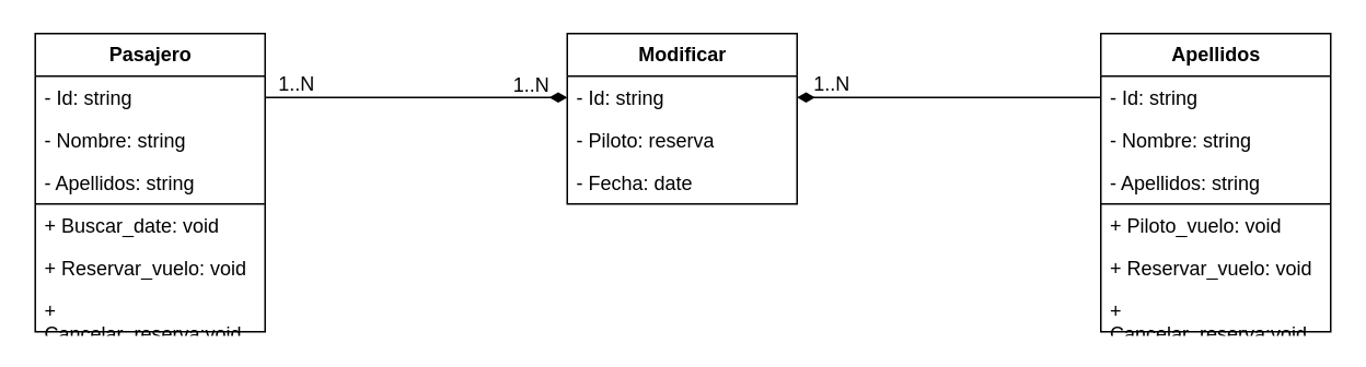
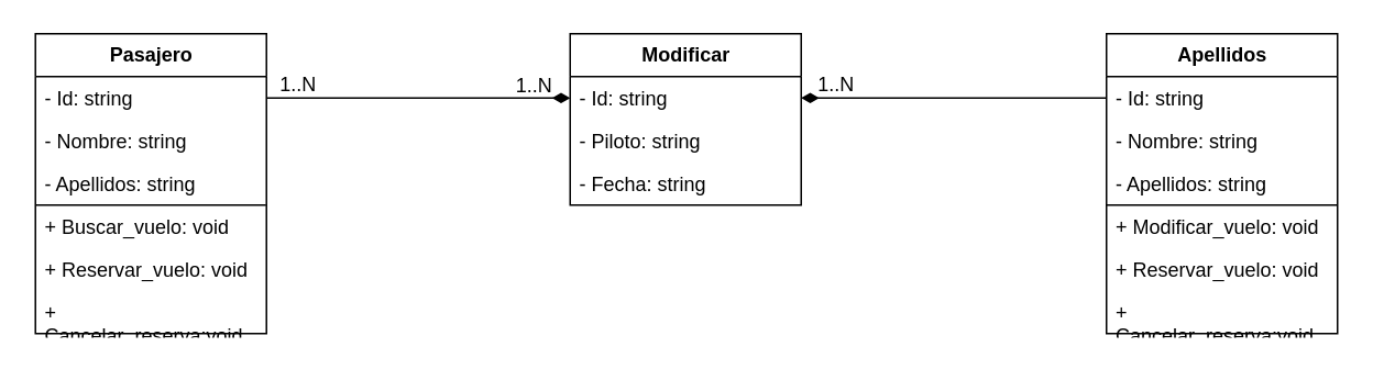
- <mxCell id="20" value="- Piloto: reserva" style="text;strokeColor=none;fillColor=none;align=left;verticalAlign=top;spacingLeft=4;spacingRight=4;overflow=hidden;rotatable=0;points=[[0,0.5],[1,0.5]];portConstraint=eastwest;whiteSpace=wrap;html=1;" vertex="1" parent="18"><mxGeometry y="52" width="140" height="26" as="geometry" /></mxCell>
+ <mxCell id="20" value="- Piloto: string" style="text;strokeColor=none;fillColor=none;align=left;verticalAlign=top;spacingLeft=4;spacingRight=4;overflow=hidden;rotatable=0;points=[[0,0.5],[1,0.5]];portConstraint=eastwest;whiteSpace=wrap;html=1;" vertex="1" parent="18"><mxGeometry y="52" width="140" height="26" as="geometry" /></mxCell>
- <mxCell id="21" value="- Fecha: date" style="text;strokeColor=none;fillColor=none;align=left;verticalAlign=top;spacingLeft=4;spacingRight=4;overflow=hidden;rotatable=0;points=[[0,0.5],[1,0.5]];portConstraint=eastwest;whiteSpace=wrap;html=1;" vertex="1" parent="18"><mxGeometry y="78" width="140" height="26" as="geometry" /></mxCell>
+ <mxCell id="21" value="- Fecha: string" style="text;strokeColor=none;fillColor=none;align=left;verticalAlign=top;spacingLeft=4;spacingRight=4;overflow=hidden;rotatable=0;points=[[0,0.5],[1,0.5]];portConstraint=eastwest;whiteSpace=wrap;html=1;" vertex="1" parent="18"><mxGeometry y="78" width="140" height="26" as="geometry" /></mxCell>
- <mxCell id="6" value="+ Buscar_date: void" style="text;strokeColor=none;fillColor=none;align=left;verticalAlign=top;spacingLeft=4;spacingRight=4;overflow=hidden;rotatable=0;points=[[0,0.5],[1,0.5]];portConstraint=eastwest;whiteSpace=wrap;html=1;" vertex="1" parent="2"><mxGeometry y="104" width="140" height="26" as="geometry" /></mxCell>
+ <mxCell id="6" value="+ Buscar_vuelo: void" style="text;strokeColor=none;fillColor=none;align=left;verticalAlign=top;spacingLeft=4;spacingRight=4;overflow=hidden;rotatable=0;points=[[0,0.5],[1,0.5]];portConstraint=eastwest;whiteSpace=wrap;html=1;" vertex="1" parent="2"><mxGeometry y="104" width="140" height="26" as="geometry" /></mxCell>
- <mxCell id="14" value="+ Piloto_vuelo: void" style="text;strokeColor=none;fillColor=none;align=left;verticalAlign=top;spacingLeft=4;spacingRight=4;overflow=hidden;rotatable=0;points=[[0,0.5],[1,0.5]];portConstraint=eastwest;whiteSpace=wrap;html=1;" vertex="1" parent="10"><mxGeometry y="104" width="140" height="26" as="geometry" /></mxCell>
+ <mxCell id="14" value="+ Modificar_vuelo: void" style="text;strokeColor=none;fillColor=none;align=left;verticalAlign=top;spacingLeft=4;spacingRight=4;overflow=hidden;rotatable=0;points=[[0,0.5],[1,0.5]];portConstraint=eastwest;whiteSpace=wrap;html=1;" vertex="1" parent="10"><mxGeometry y="104" width="140" height="26" as="geometry" /></mxCell>
